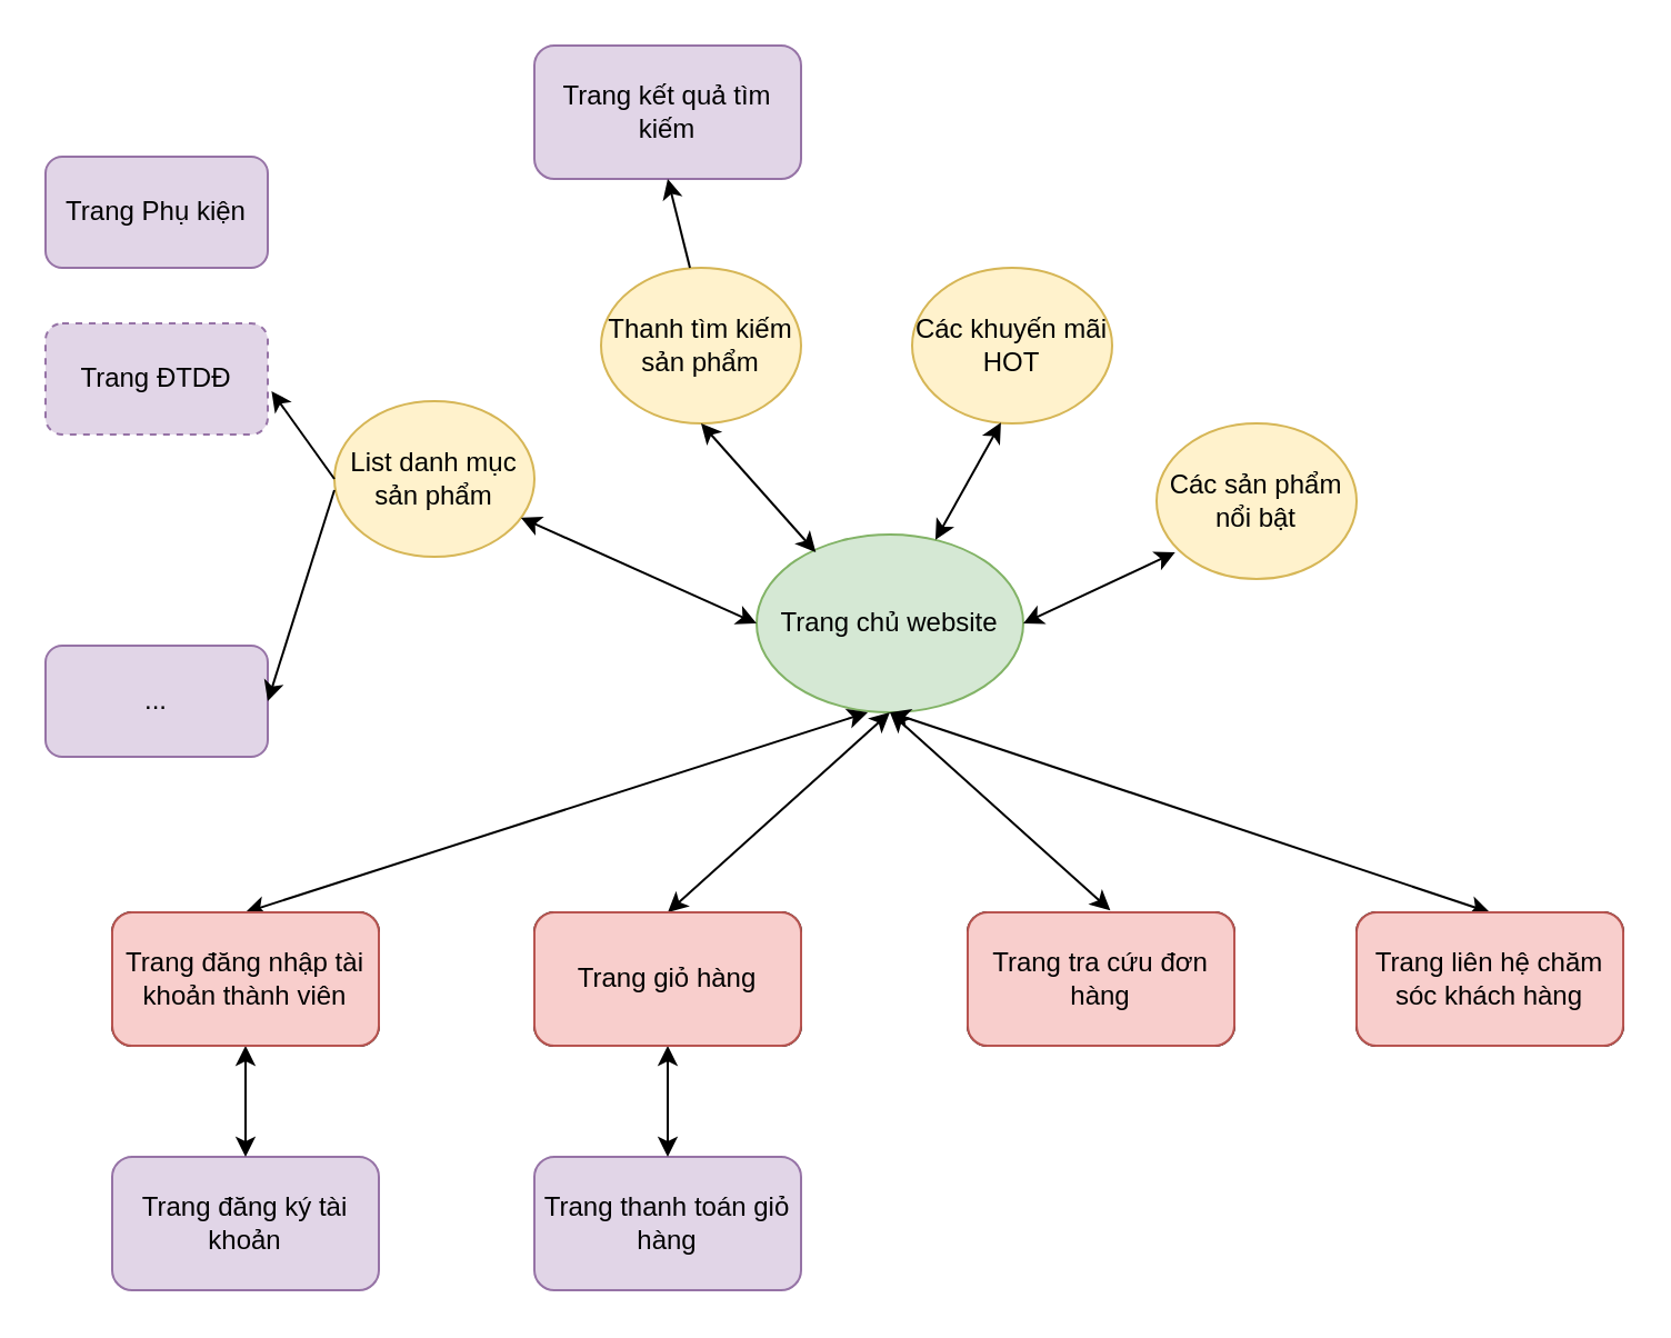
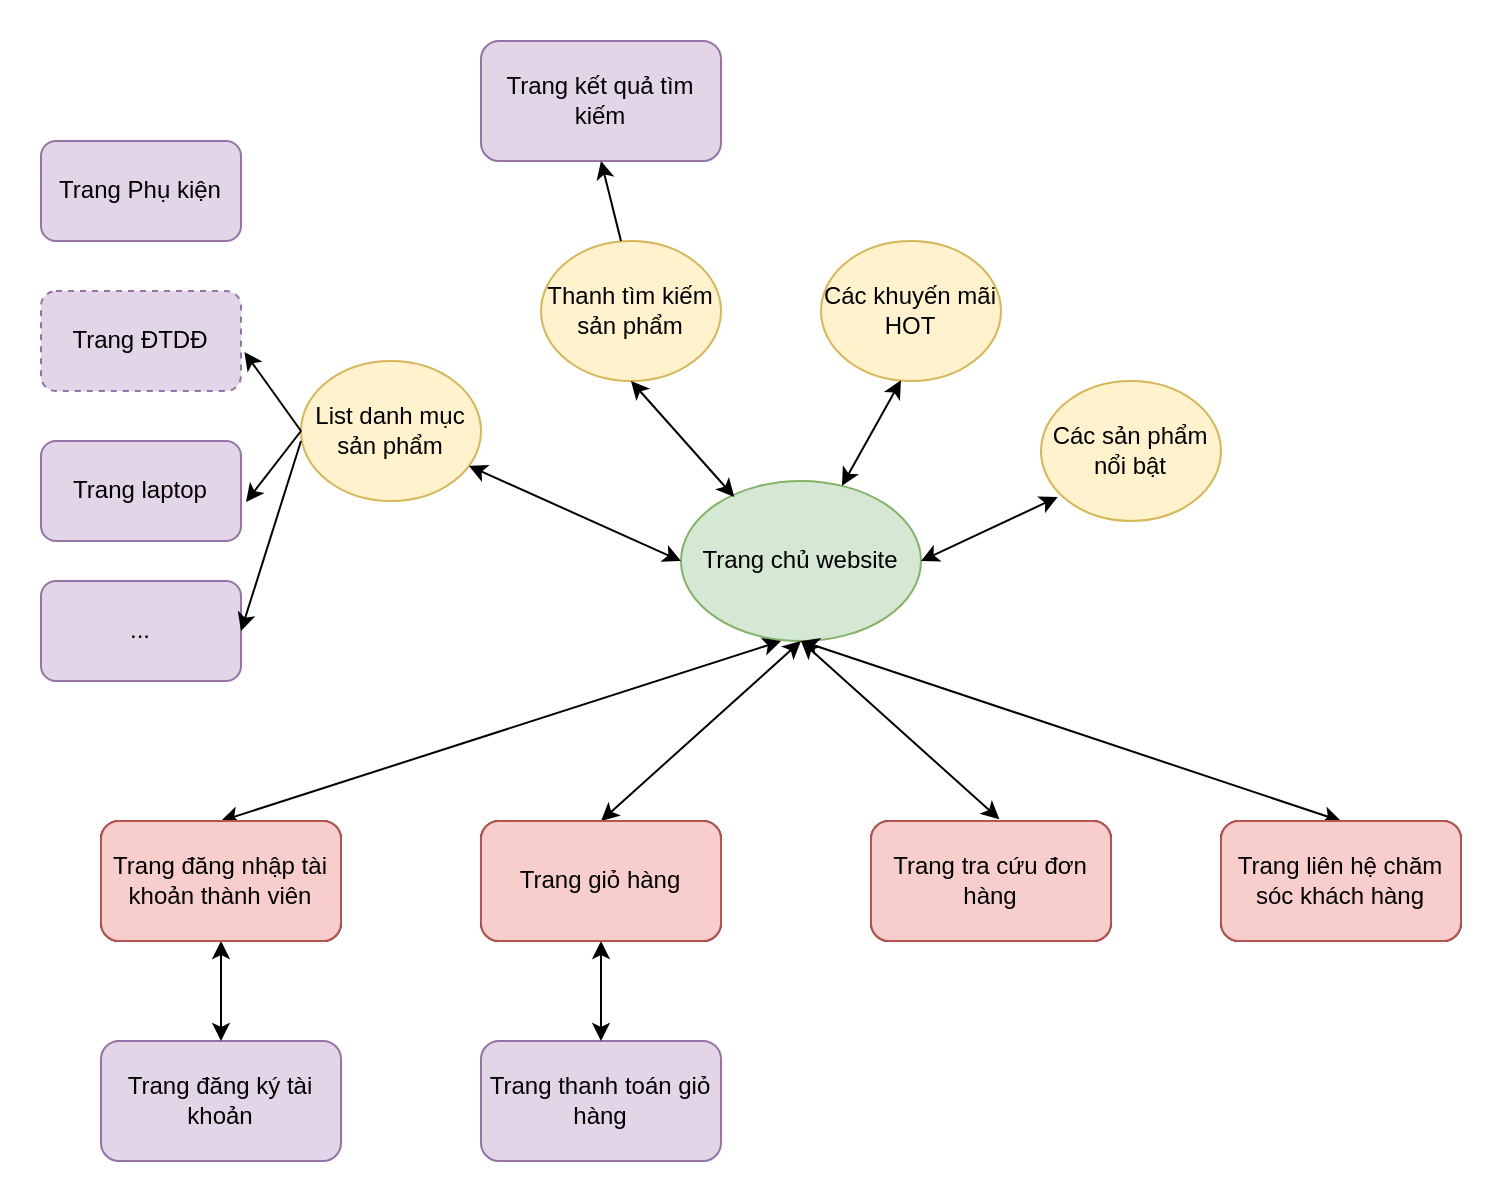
+ <mxCell id="27" value="" style="endArrow=classic;html=1;rounded=0;entryX=1.025;entryY=0.61;entryDx=0;entryDy=0;exitX=0;exitY=0.5;exitDx=0;exitDy=0;entryPerimeter=0;" edge="1" parent="1" source="11" target="23"><mxGeometry width="50" height="50" relative="1" as="geometry"><mxPoint x="160" y="225" as="sourcePoint" /><mxPoint x="131.7" y="185.5" as="targetPoint" /></mxGeometry></mxCell>
+ <mxCell id="23" value="Trang laptop" style="rounded=1;whiteSpace=wrap;html=1;fillColor=#e1d5e7;strokeColor=#9673a6;" vertex="1" parent="1"><mxGeometry x="20" y="220" width="100" height="50" as="geometry" /></mxCell>
